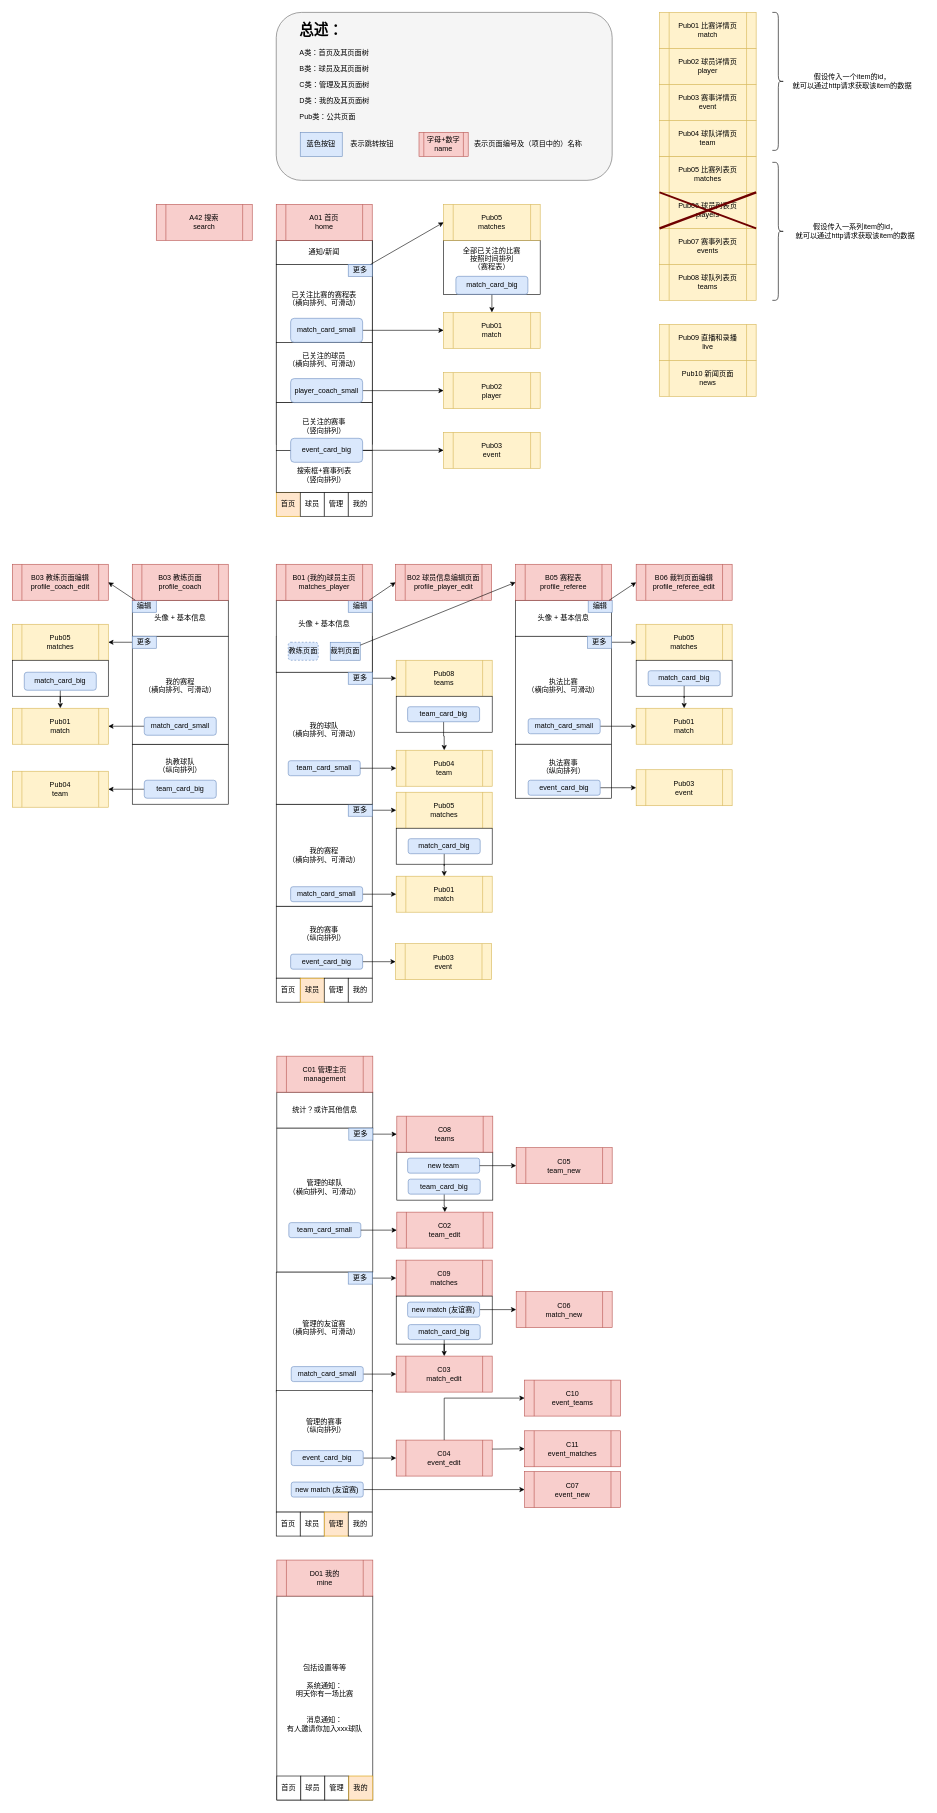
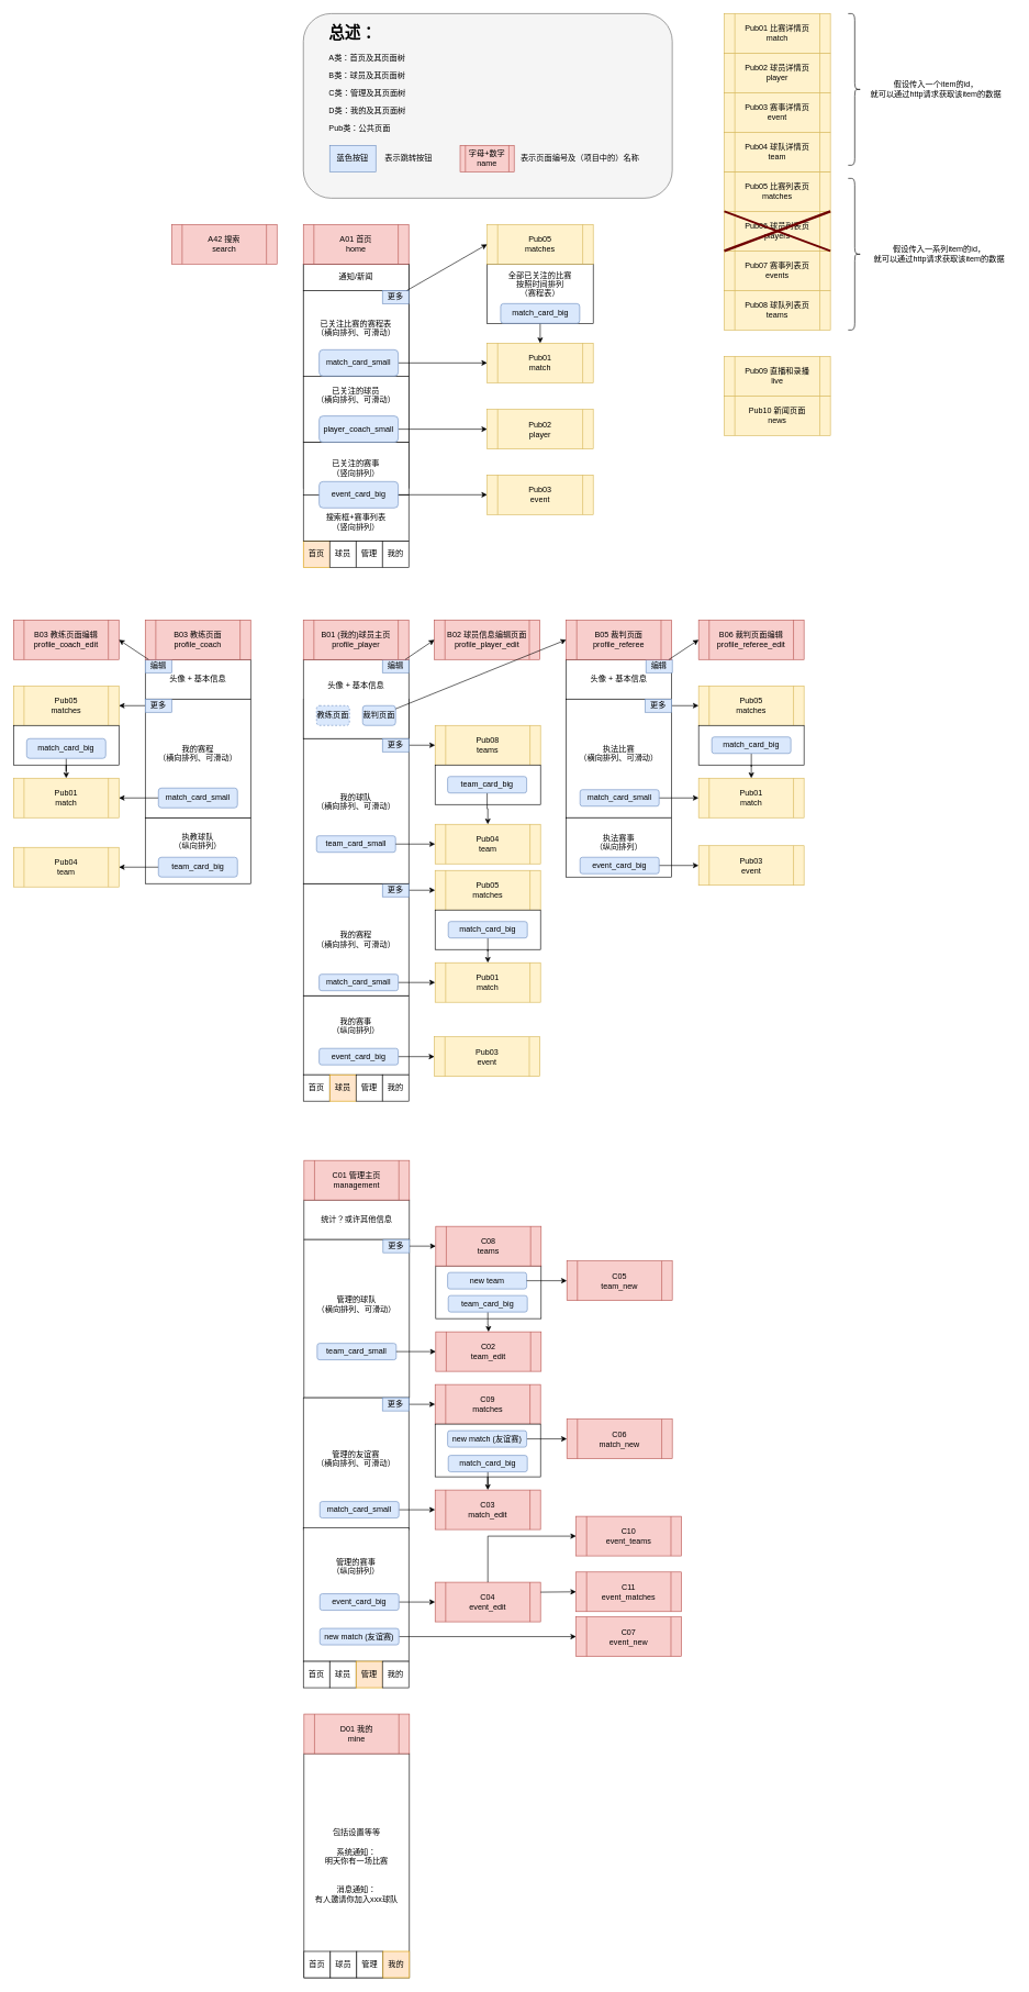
- <mxCell id="49" value="B01 (我的)球员主页&lt;br&gt;matches_player" style="shape=process;whiteSpace=wrap;html=1;backgroundOutline=1;fillColor=#f8cecc;strokeColor=#b85450;" parent="1" vertex="1"><mxGeometry y="940" width="160" height="60" as="geometry" x="460" /></mxCell>
+ <mxCell id="49" value="B01 (我的)球员主页&lt;br&gt;profile_player" style="shape=process;whiteSpace=wrap;html=1;backgroundOutline=1;fillColor=#f8cecc;strokeColor=#b85450;" parent="1" vertex="1"><mxGeometry y="940" width="160" height="60" as="geometry" x="460" /></mxCell>
- <mxCell id="55" value="B05 赛程表&lt;br&gt;profile_referee" style="shape=process;whiteSpace=wrap;html=1;backgroundOutline=1;fillColor=#f8cecc;strokeColor=#b85450;" parent="1" vertex="1"><mxGeometry x="859" y="940" width="160" height="60" as="geometry" /></mxCell>
+ <mxCell id="55" value="B05 裁判页面&lt;br&gt;profile_referee" style="shape=process;whiteSpace=wrap;html=1;backgroundOutline=1;fillColor=#f8cecc;strokeColor=#b85450;" parent="1" vertex="1"><mxGeometry x="859" y="940" width="160" height="60" as="geometry" /></mxCell>
- <mxCell id="24" value="裁判页面" style="whiteSpace=wrap;html=1;fillColor=#dae8fc;strokeColor=#6c8ebf;rounded=0;" parent="1" vertex="1"><mxGeometry x="550" y="1070" width="50" height="30" as="geometry" /></mxCell>
+ <mxCell id="24" value="裁判页面" style="rounded=1;whiteSpace=wrap;html=1;fillColor=#dae8fc;strokeColor=#6c8ebf;" parent="1" vertex="1"><mxGeometry x="550" y="1070" width="50" height="30" as="geometry" /></mxCell>
